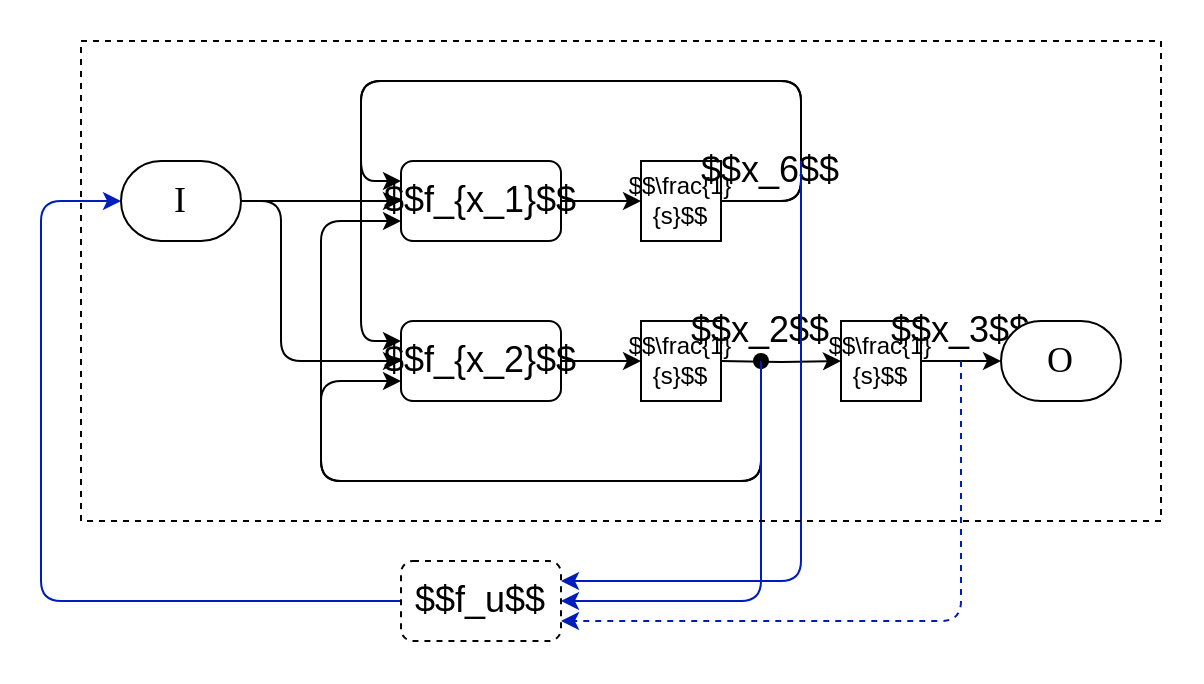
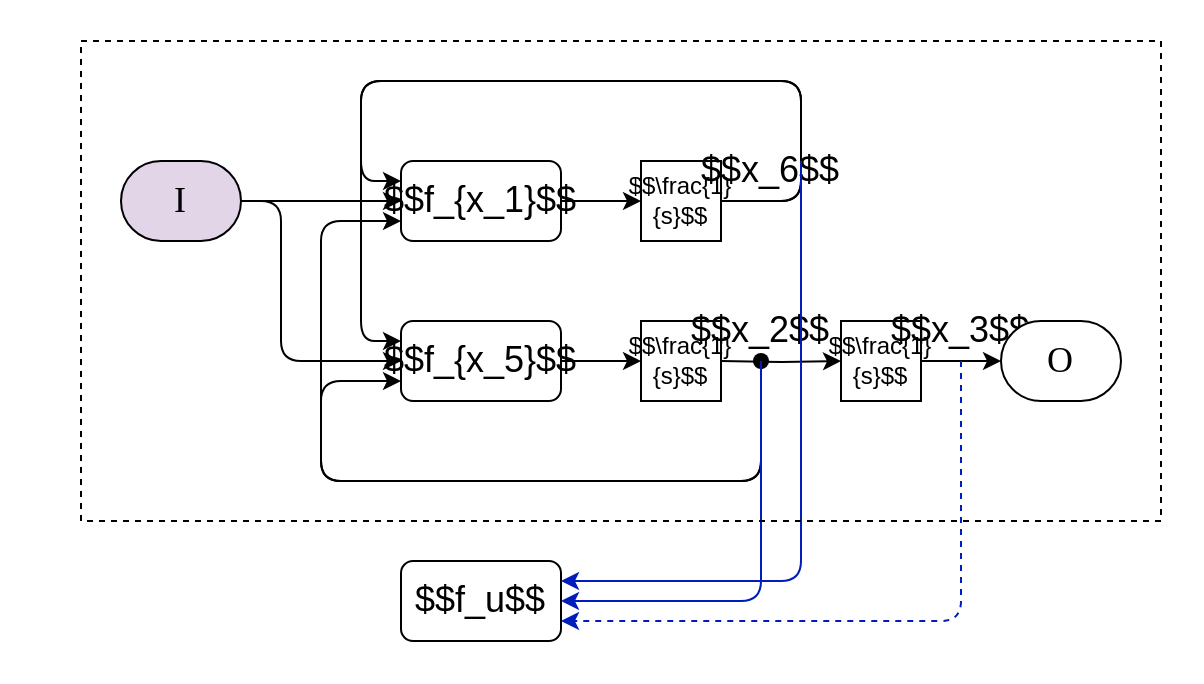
- <mxCell id="22" value="&lt;font face=&quot;Times New Roman&quot; style=&quot;font-size: 18px;&quot;&gt;I&lt;/font&gt;" style="rounded=1;whiteSpace=wrap;html=1;arcSize=50;" vertex="1" parent="1"><mxGeometry x="60" y="80" width="60" height="40" as="geometry" /></mxCell>
+ <mxCell id="22" value="&lt;font face=&quot;Times New Roman&quot; style=&quot;font-size: 18px;&quot;&gt;I&lt;/font&gt;" style="rounded=1;whiteSpace=wrap;html=1;arcSize=50;fillColor=#e1d5e7;" vertex="1" parent="1"><mxGeometry x="60" y="80" width="60" height="40" as="geometry" /></mxCell>
- <mxCell id="13" value="&lt;font style=&quot;font-size: 18px;&quot;&gt;$$f_{x_2}$$&lt;/font&gt;" style="rounded=1;whiteSpace=wrap;html=1;" parent="1" vertex="1"><mxGeometry x="200" y="160" width="80" height="40" as="geometry" /></mxCell>
+ <mxCell id="13" value="&lt;font style=&quot;font-size: 18px;&quot;&gt;$$f_{x_5}$$&lt;/font&gt;" style="rounded=1;whiteSpace=wrap;html=1;" parent="1" vertex="1"><mxGeometry x="200" y="160" width="80" height="40" as="geometry" /></mxCell>
- <mxCell id="25" style="edgeStyle=none;rounded=1;orthogonalLoop=1;jettySize=auto;html=1;fontSize=18;elbow=vertical;entryX=0;entryY=0.5;entryDx=0;entryDy=0;fillColor=#0050ef;strokeColor=#001DBC;" edge="1" parent="1" source="26" target="22"><mxGeometry relative="1" as="geometry"><mxPoint x="110" y="230" as="targetPoint" /><Array as="points"><mxPoint x="20" y="300" /><mxPoint x="20" y="100" /></Array></mxGeometry></mxCell>
- <mxCell id="26" value="&lt;font style=&quot;font-size: 18px;&quot;&gt;$$f_u$$&lt;/font&gt;" style="rounded=1;whiteSpace=wrap;html=1;dashed=1;" vertex="1" parent="1"><mxGeometry x="200" y="280" width="80" height="40" as="geometry" /></mxCell>
+ <mxCell id="26" value="&lt;font style=&quot;font-size: 18px;&quot;&gt;$$f_u$$&lt;/font&gt;" style="rounded=1;whiteSpace=wrap;html=1;" vertex="1" parent="1"><mxGeometry x="200" y="280" width="80" height="40" as="geometry" /></mxCell>
